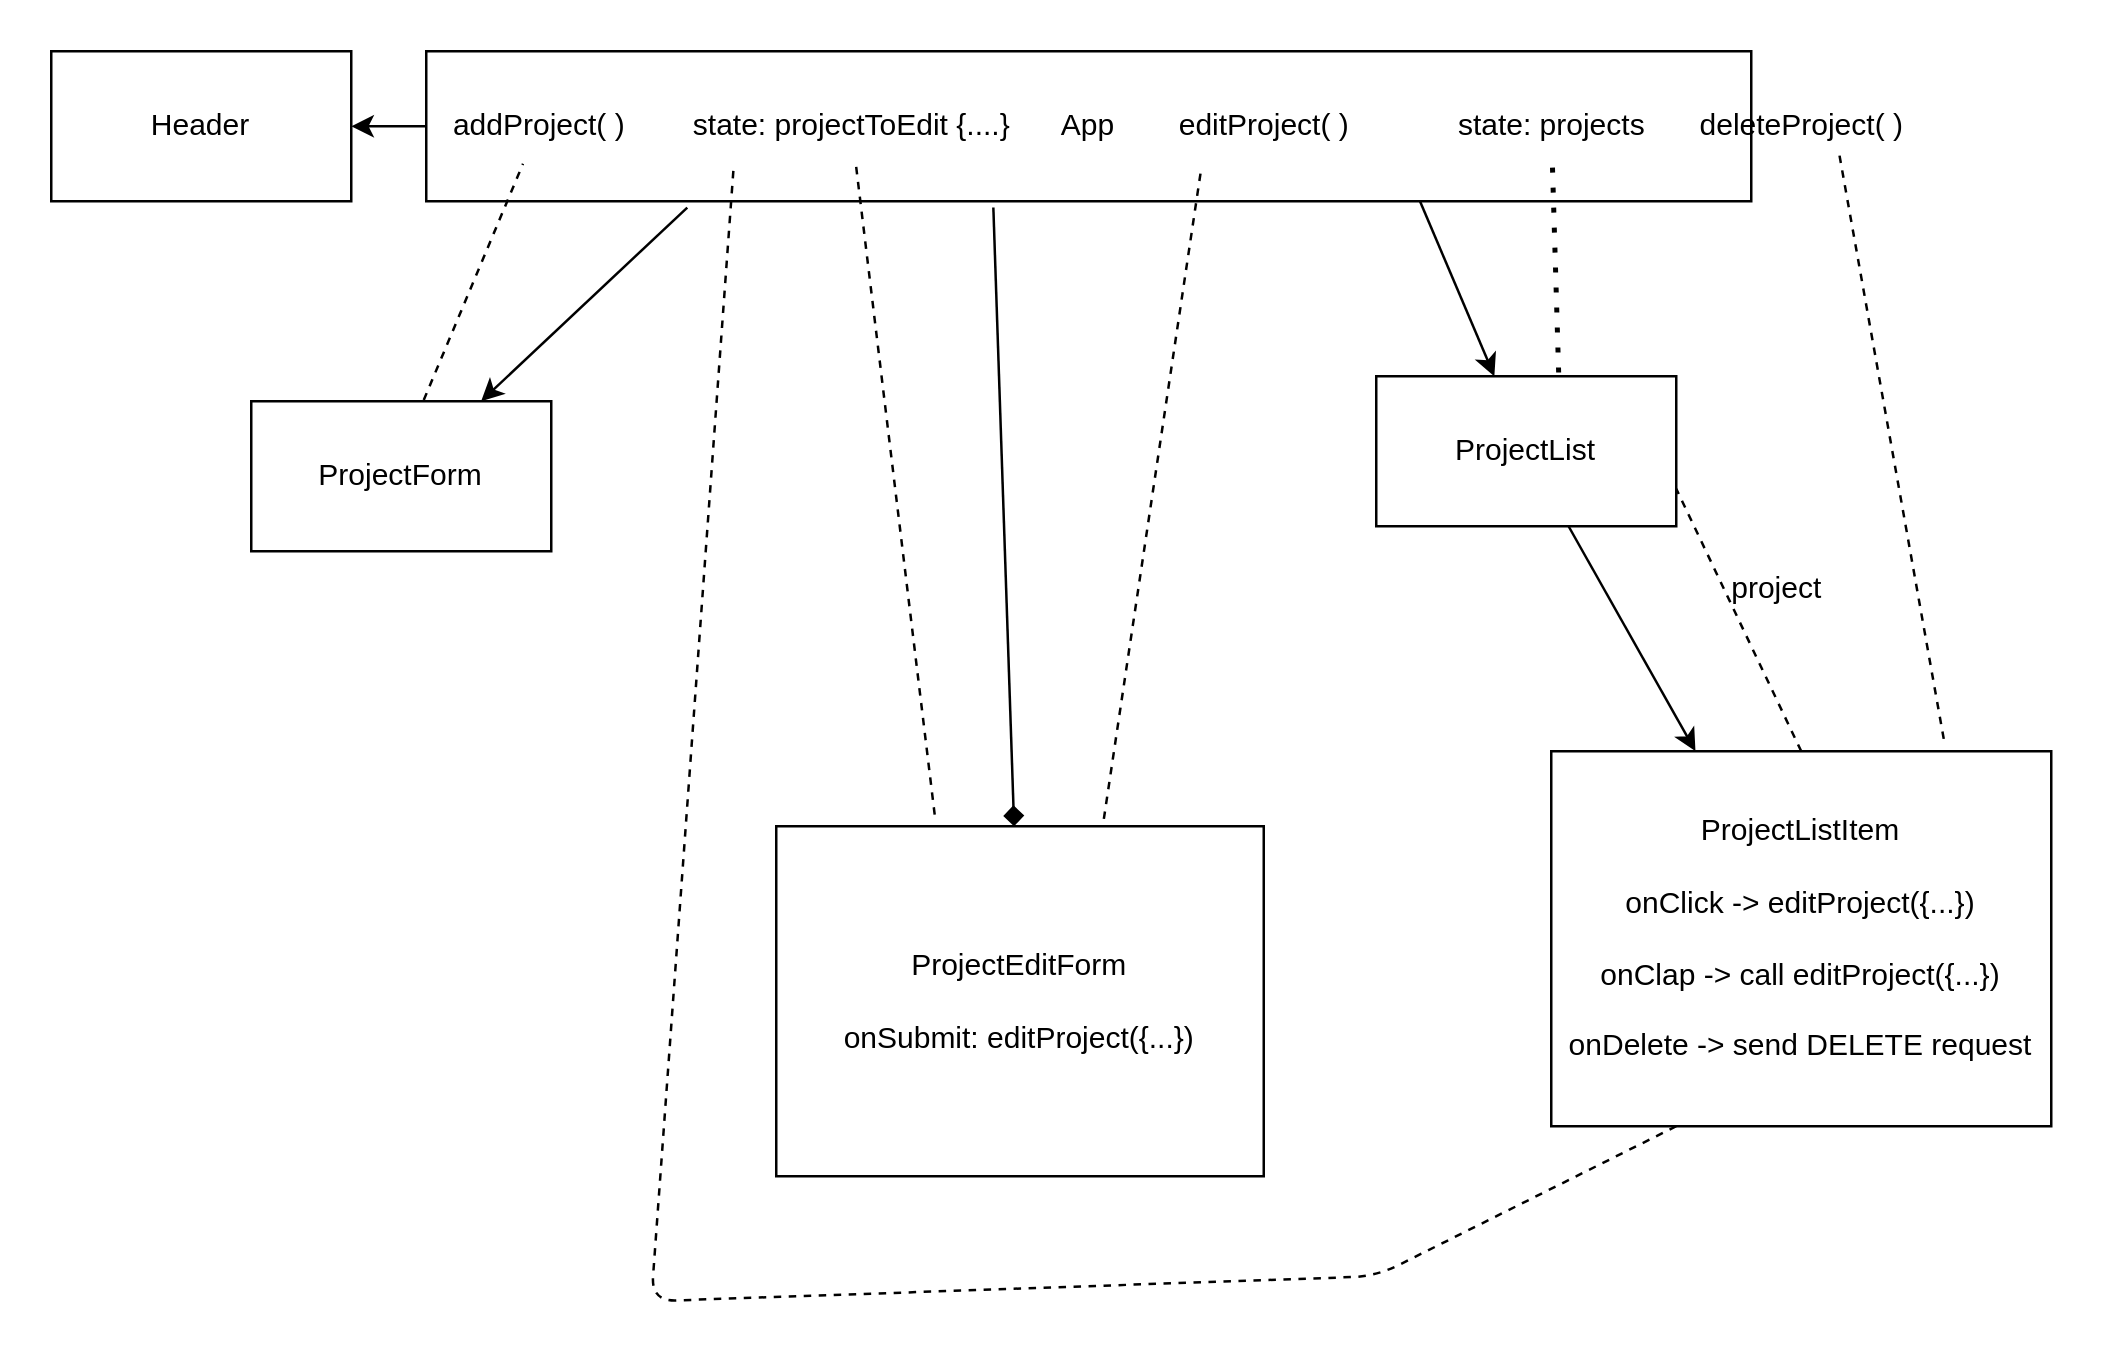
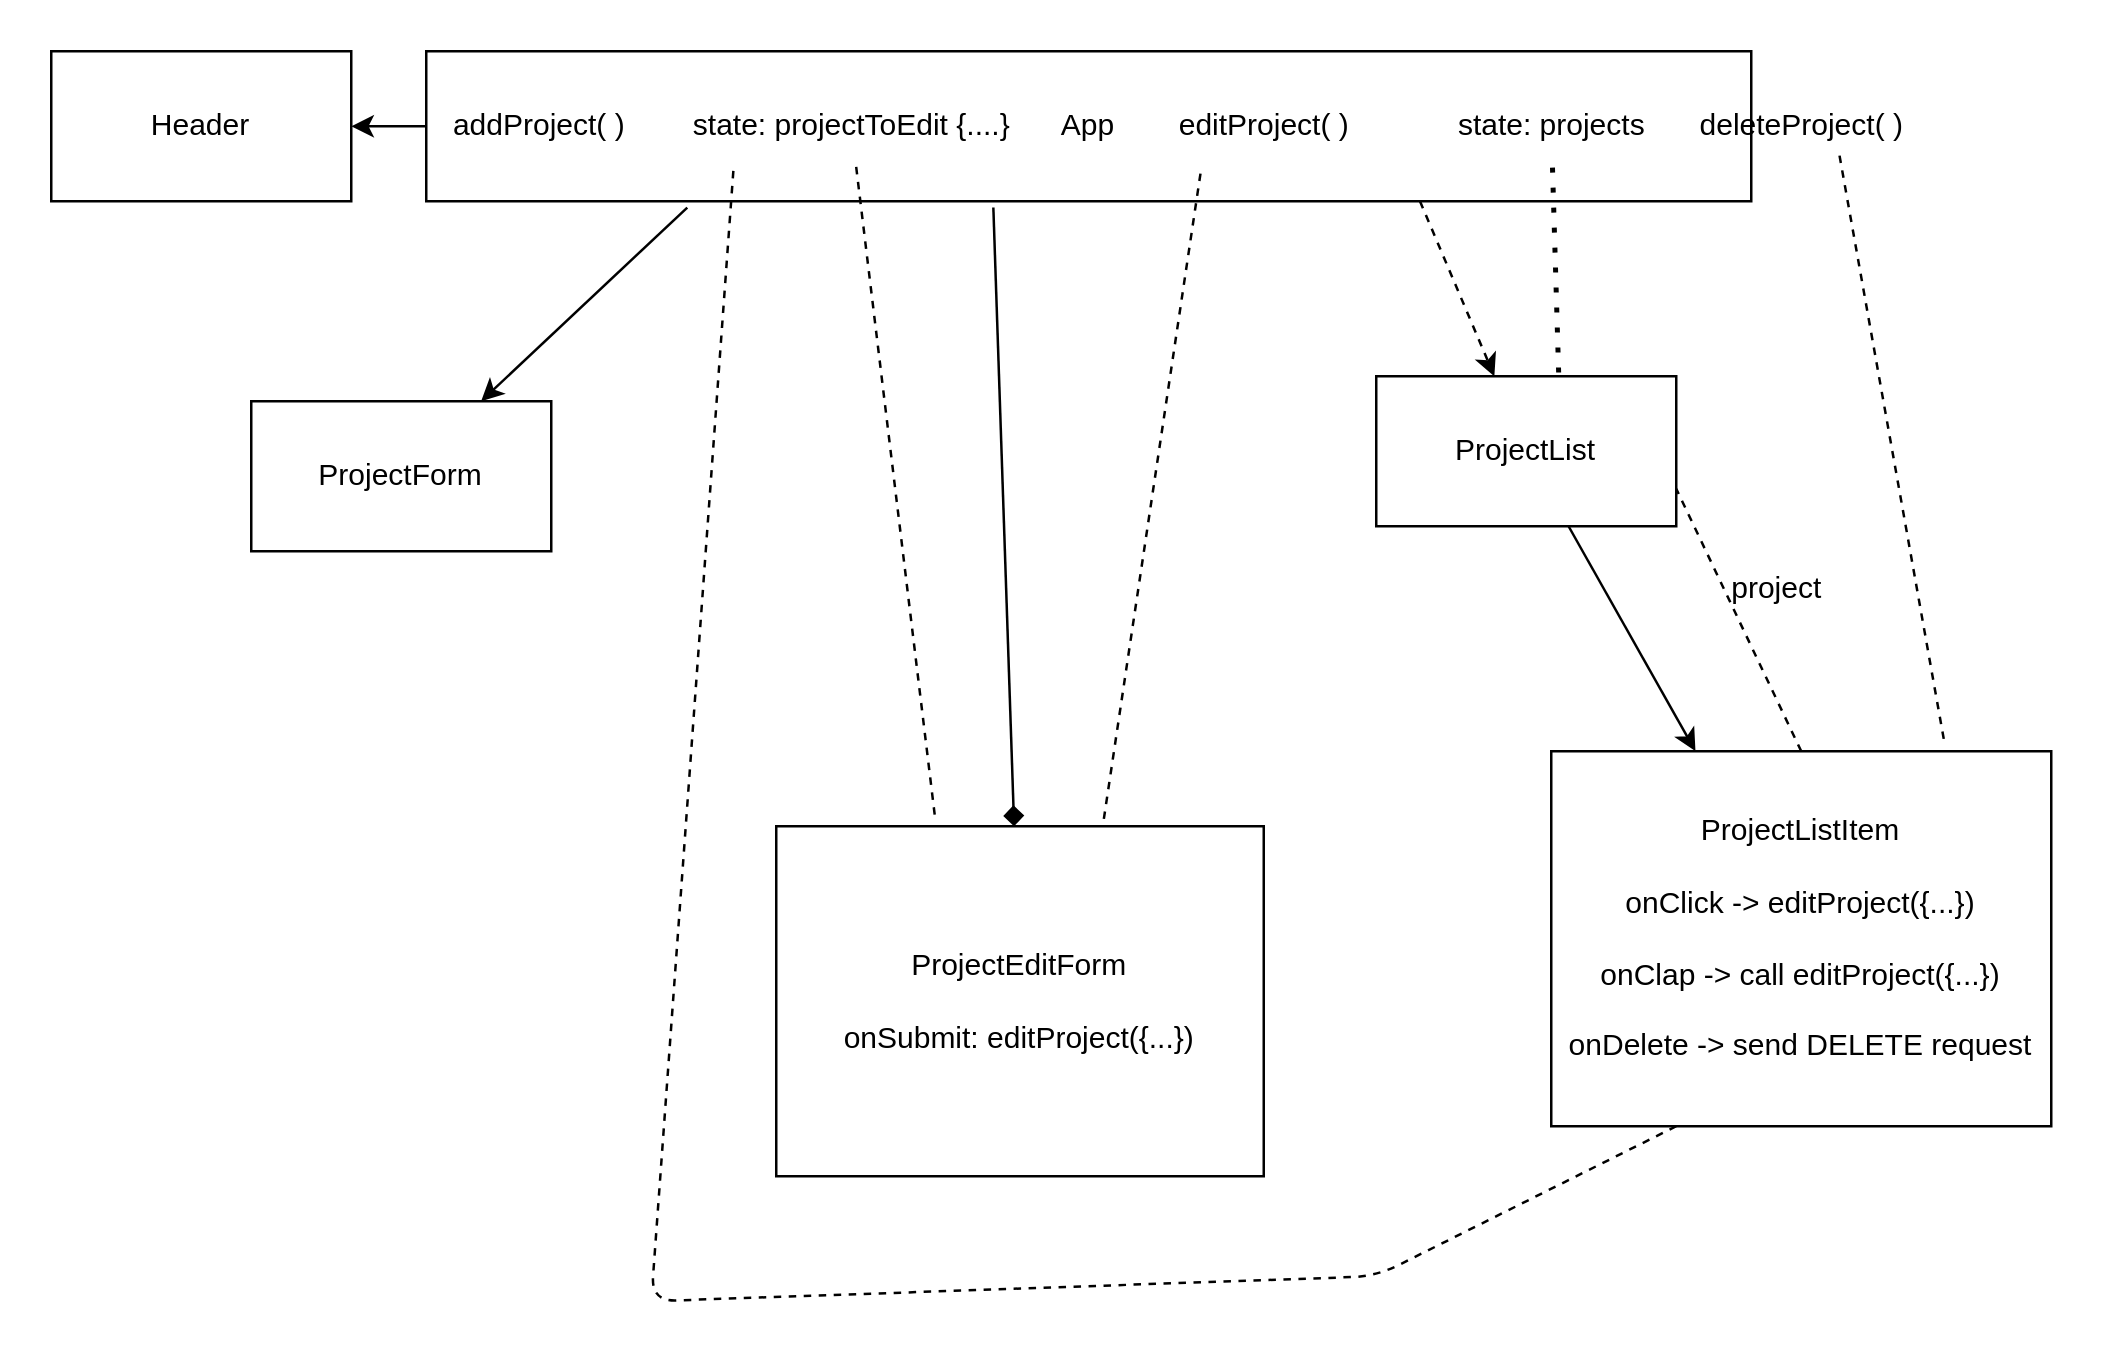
- <mxCell id="5" style="edgeStyle=none;html=1;exitX=0.75;exitY=1;exitDx=0;exitDy=0;" edge="1" parent="1" source="6" target="11"><mxGeometry relative="1" as="geometry" /></mxCell>
+ <mxCell id="5" style="edgeStyle=none;html=1;exitX=0.75;exitY=1;exitDx=0;exitDy=0;dashed=1;" edge="1" parent="1" source="6" target="11"><mxGeometry relative="1" as="geometry" /></mxCell>
- <mxCell id="13" value="" style="endArrow=none;dashed=1;html=1;exitX=0.575;exitY=-0.008;exitDx=0;exitDy=0;exitPerimeter=0;" edge="1" parent="1" source="8" target="14"><mxGeometry width="50" height="50" relative="1" as="geometry"><mxPoint x="170" y="110" as="sourcePoint" /><mxPoint x="291.468" y="70" as="targetPoint" /></mxGeometry></mxCell>
